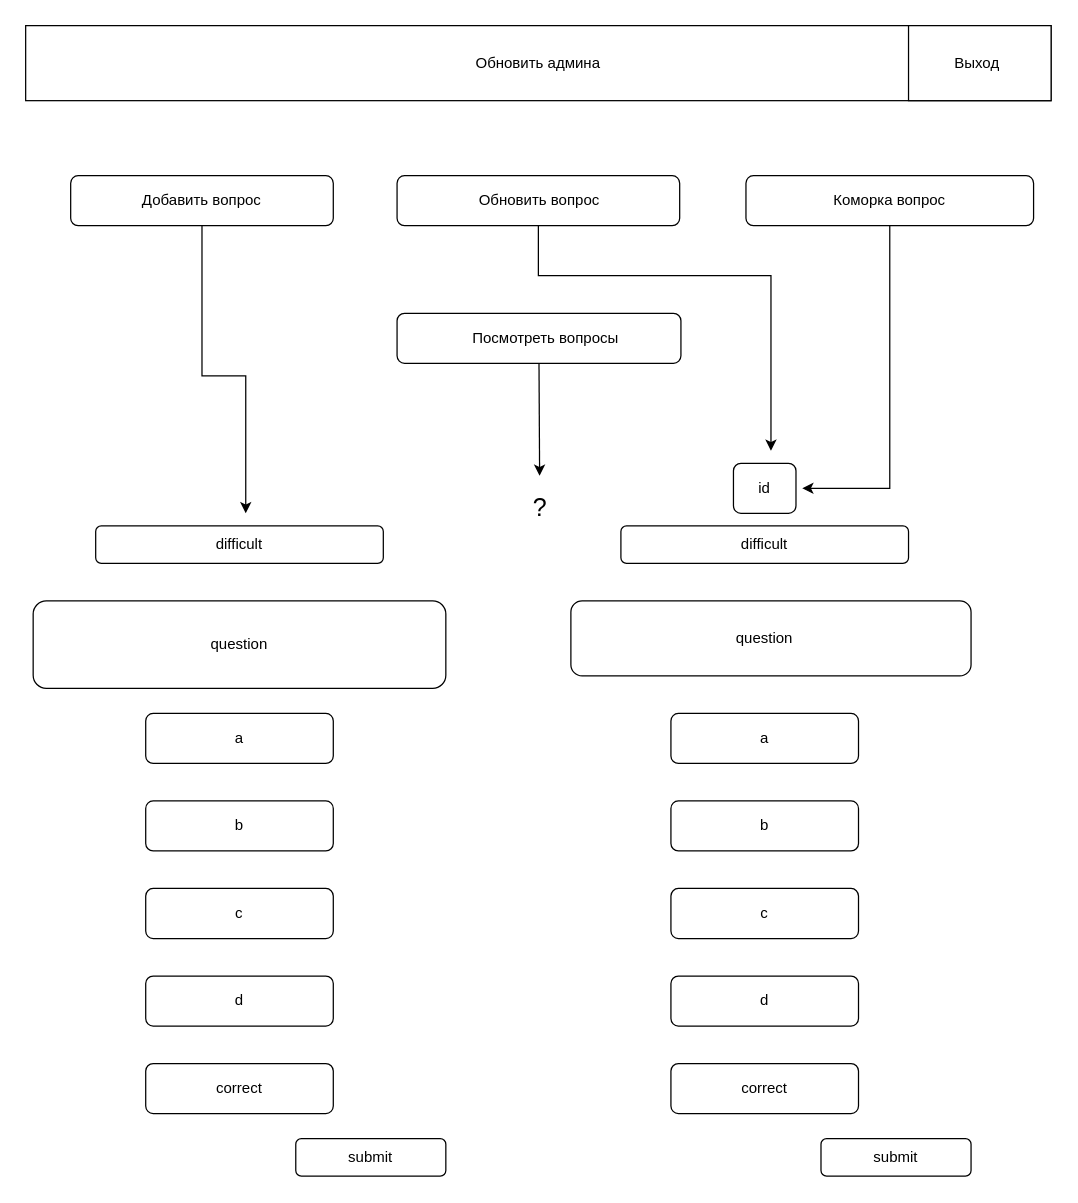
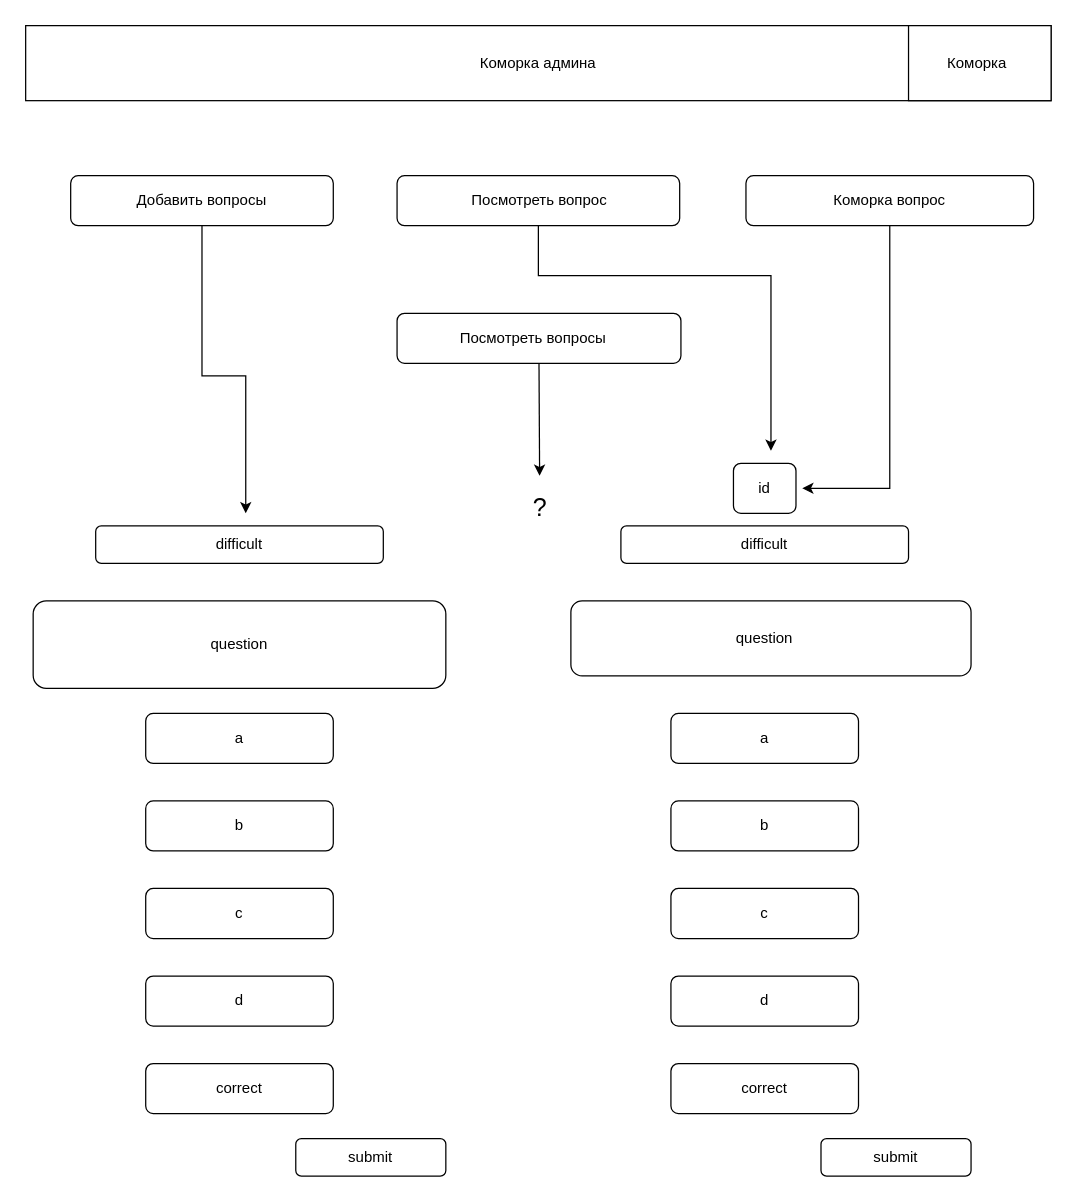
- <mxCell id="13" value="Обновить админа" style="text;html=1;strokeColor=none;fillColor=none;align=center;verticalAlign=middle;whiteSpace=wrap;rounded=0;" vertex="1" parent="1"><mxGeometry x="350" y="35" width="160" height="30" as="geometry" /></mxCell>
+ <mxCell id="13" value="Коморка админа" style="text;html=1;strokeColor=none;fillColor=none;align=center;verticalAlign=middle;whiteSpace=wrap;rounded=0;" vertex="1" parent="1"><mxGeometry x="350" y="35" width="160" height="30" as="geometry" /></mxCell>
- <mxCell id="12" value="Выход" style="text;html=1;strokeColor=none;fillColor=none;align=center;verticalAlign=middle;whiteSpace=wrap;rounded=0;" vertex="1" parent="1"><mxGeometry x="736" y="35" width="90" height="30" as="geometry" /></mxCell>
+ <mxCell id="12" value="Коморка" style="text;html=1;strokeColor=none;fillColor=none;align=center;verticalAlign=middle;whiteSpace=wrap;rounded=0;" vertex="1" parent="1"><mxGeometry x="736" y="35" width="90" height="30" as="geometry" /></mxCell>
- <mxCell id="5" value="Добавить вопрос" style="text;html=1;strokeColor=none;fillColor=none;align=center;verticalAlign=middle;whiteSpace=wrap;rounded=0;" vertex="1" parent="1"><mxGeometry x="66" y="145" width="190" height="30" as="geometry" /></mxCell>
+ <mxCell id="5" value="Добавить вопросы" style="text;html=1;strokeColor=none;fillColor=none;align=center;verticalAlign=middle;whiteSpace=wrap;rounded=0;" vertex="1" parent="1"><mxGeometry x="66" y="145" width="190" height="30" as="geometry" /></mxCell>
- <mxCell id="6" value="Обновить вопрос" style="text;html=1;strokeColor=none;fillColor=none;align=center;verticalAlign=middle;whiteSpace=wrap;rounded=0;" vertex="1" parent="1"><mxGeometry x="316" y="145" width="230" height="30" as="geometry" /></mxCell>
+ <mxCell id="6" value="Посмотреть вопрос" style="text;html=1;strokeColor=none;fillColor=none;align=center;verticalAlign=middle;whiteSpace=wrap;rounded=0;" vertex="1" parent="1"><mxGeometry x="316" y="145" width="230" height="30" as="geometry" /></mxCell>
- <mxCell id="9" value="Посмотреть вопросы" style="text;html=1;strokeColor=none;fillColor=none;align=center;verticalAlign=middle;whiteSpace=wrap;rounded=0;" vertex="1" parent="1"><mxGeometry x="336" y="255" width="200" height="30" as="geometry" /></mxCell>
+ <mxCell id="9" value="Посмотреть вопросы" style="text;html=1;strokeColor=none;fillColor=none;align=center;verticalAlign=middle;whiteSpace=wrap;rounded=0;" vertex="1" parent="1"><mxGeometry x="326" y="255" width="200" height="30" as="geometry" /></mxCell>
